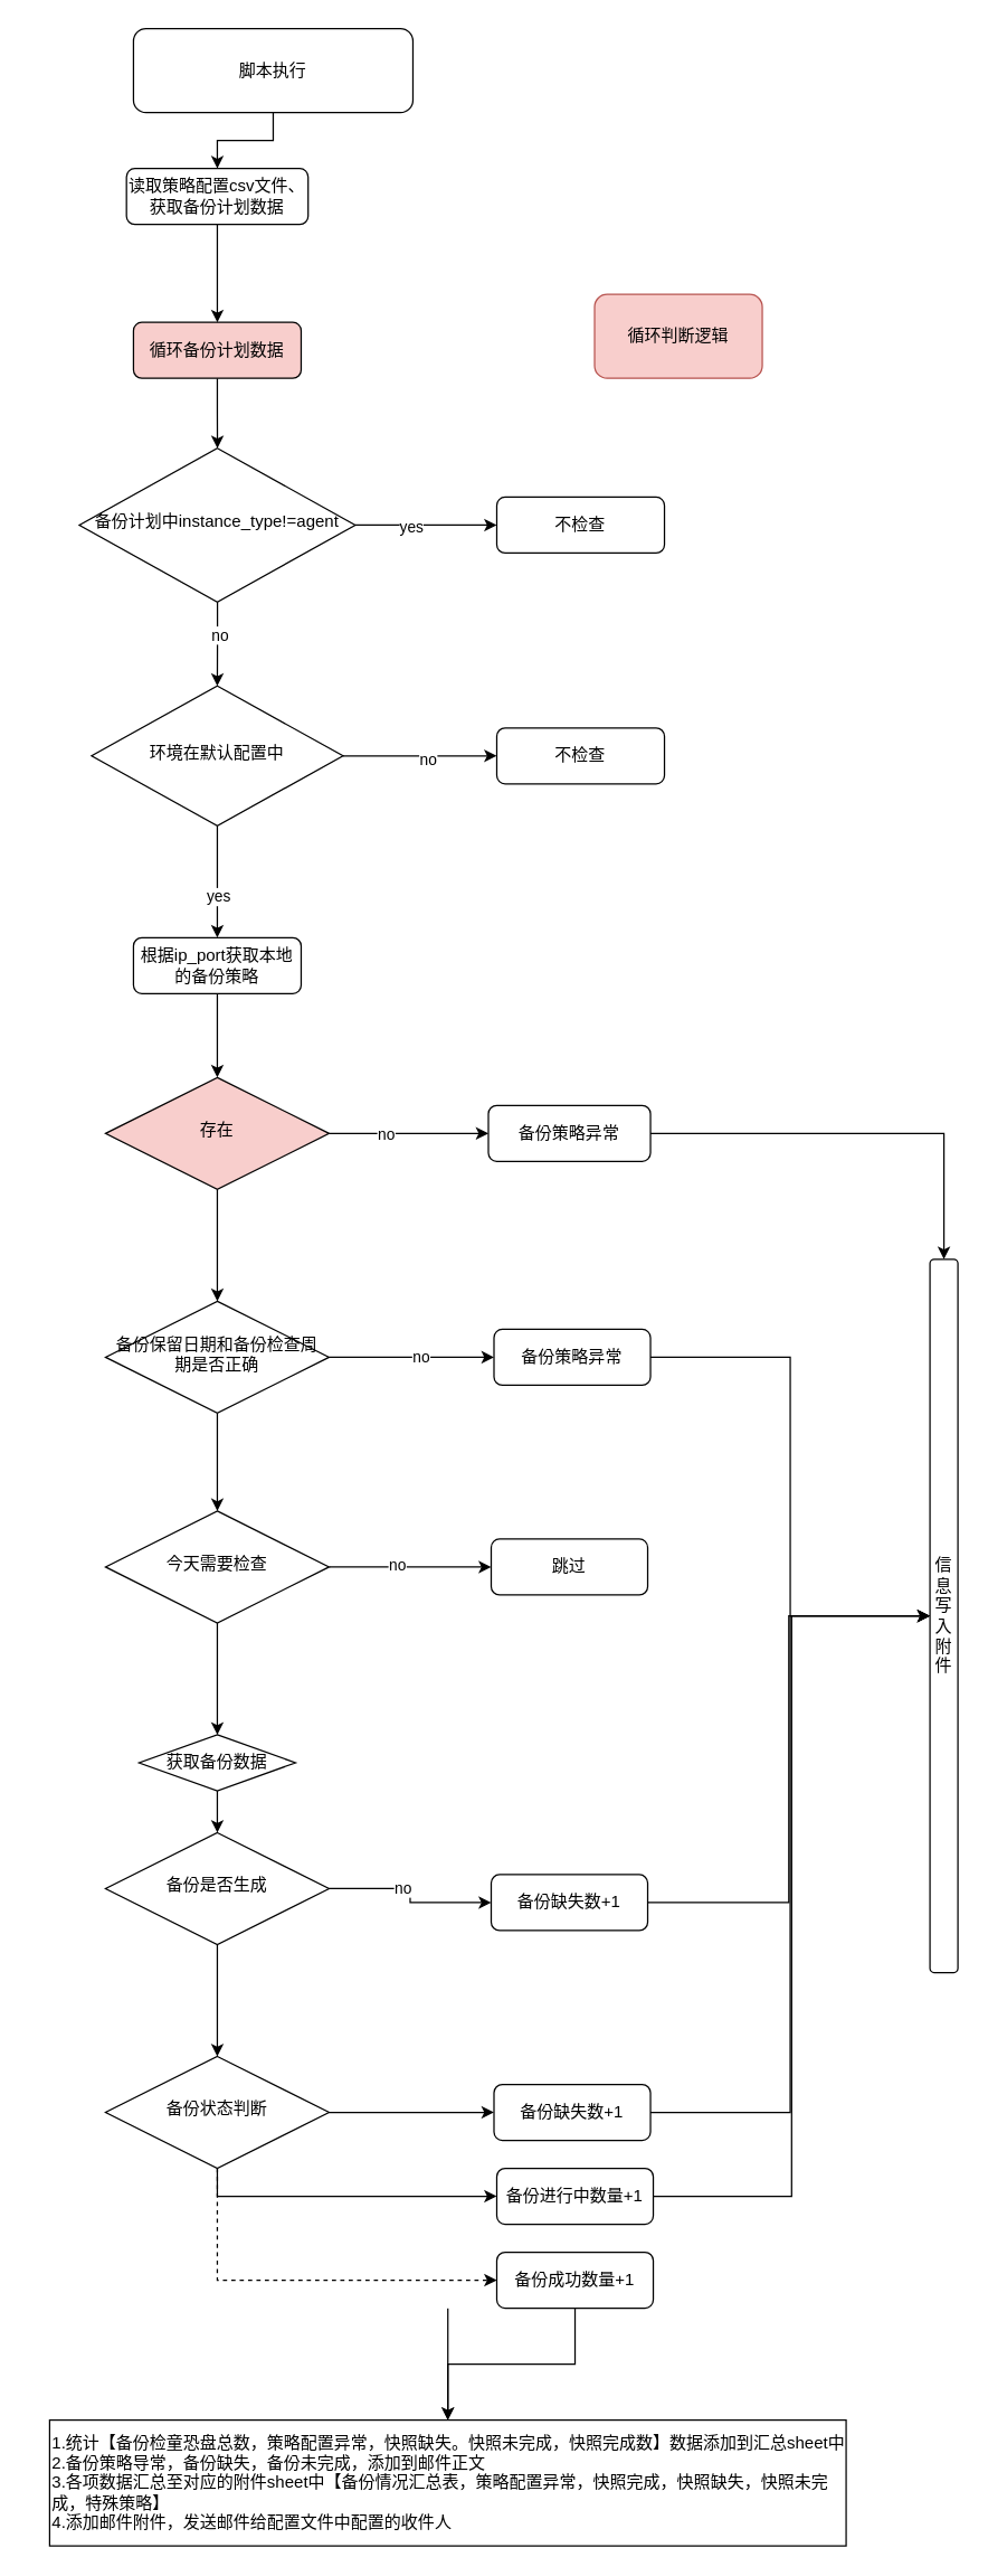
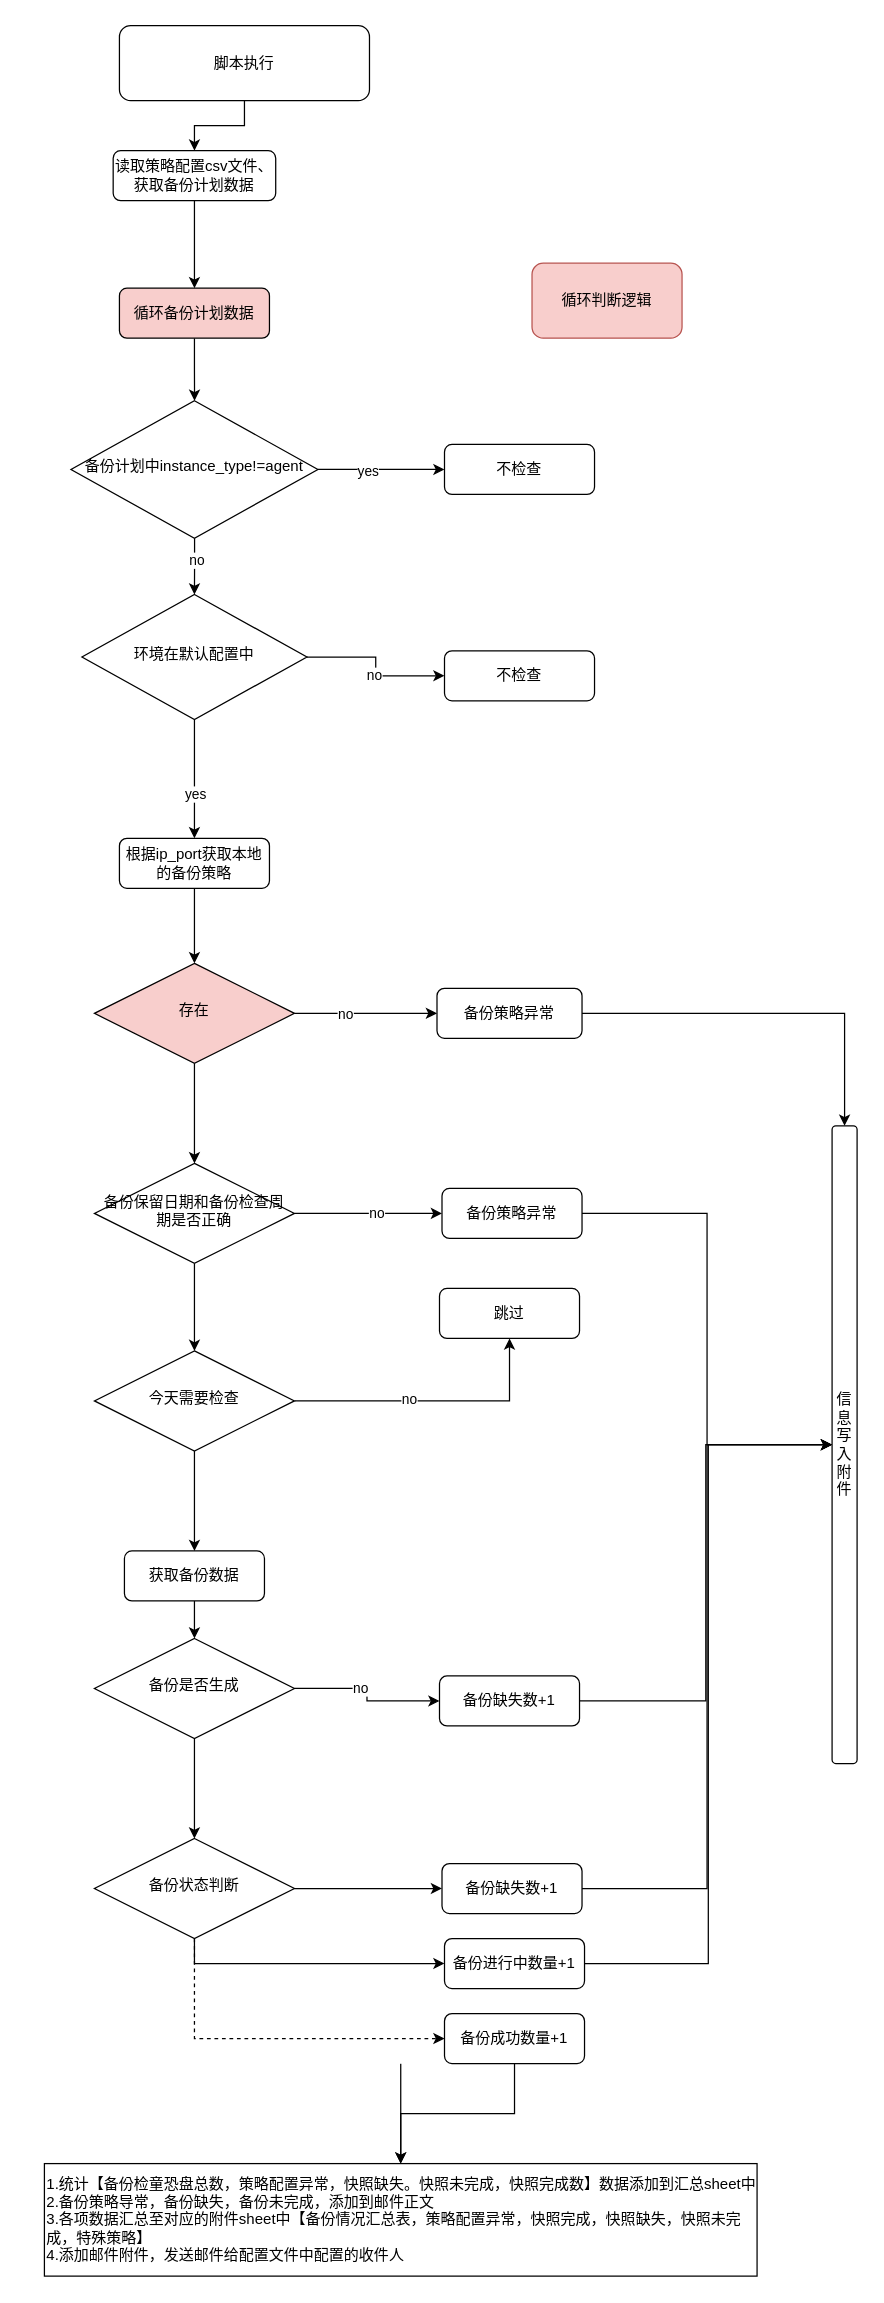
- <mxCell id="20" value="环境在默认配置中" style="rhombus;whiteSpace=wrap;html=1;shadow=0;fontFamily=Helvetica;fontSize=12;align=center;strokeWidth=1;spacing=6;spacingTop=-4;" parent="1" vertex="1"><mxGeometry x="65" y="490" width="180" height="100" as="geometry" /></mxCell>
+ <mxCell id="20" value="环境在默认配置中" style="rhombus;whiteSpace=wrap;html=1;shadow=0;fontFamily=Helvetica;fontSize=12;align=center;strokeWidth=1;spacing=6;spacingTop=-4;" parent="1" vertex="1"><mxGeometry x="65" y="475" width="180" height="100" as="geometry" /></mxCell>
- <mxCell id="43" value="跳过" style="rounded=1;whiteSpace=wrap;html=1;fontSize=12;glass=0;strokeWidth=1;shadow=0;" vertex="1" parent="1"><mxGeometry x="351" y="1100" width="112" height="40" as="geometry" /></mxCell>
+ <mxCell id="43" value="跳过" style="rounded=1;whiteSpace=wrap;html=1;fontSize=12;glass=0;strokeWidth=1;shadow=0;" vertex="1" parent="1"><mxGeometry x="351" y="1030" width="112" height="40" as="geometry" /></mxCell>
- <mxCell id="45" value="获取备份数据" style="rhombus;whiteSpace=wrap;html=1;fontSize=12;glass=0;strokeWidth=1;shadow=0;" vertex="1" parent="1"><mxGeometry x="99" y="1240" width="112" height="40" as="geometry" /></mxCell>
+ <mxCell id="45" value="获取备份数据" style="rounded=1;whiteSpace=wrap;html=1;fontSize=12;glass=0;strokeWidth=1;shadow=0;" vertex="1" parent="1"><mxGeometry x="99" y="1240" width="112" height="40" as="geometry" /></mxCell>
